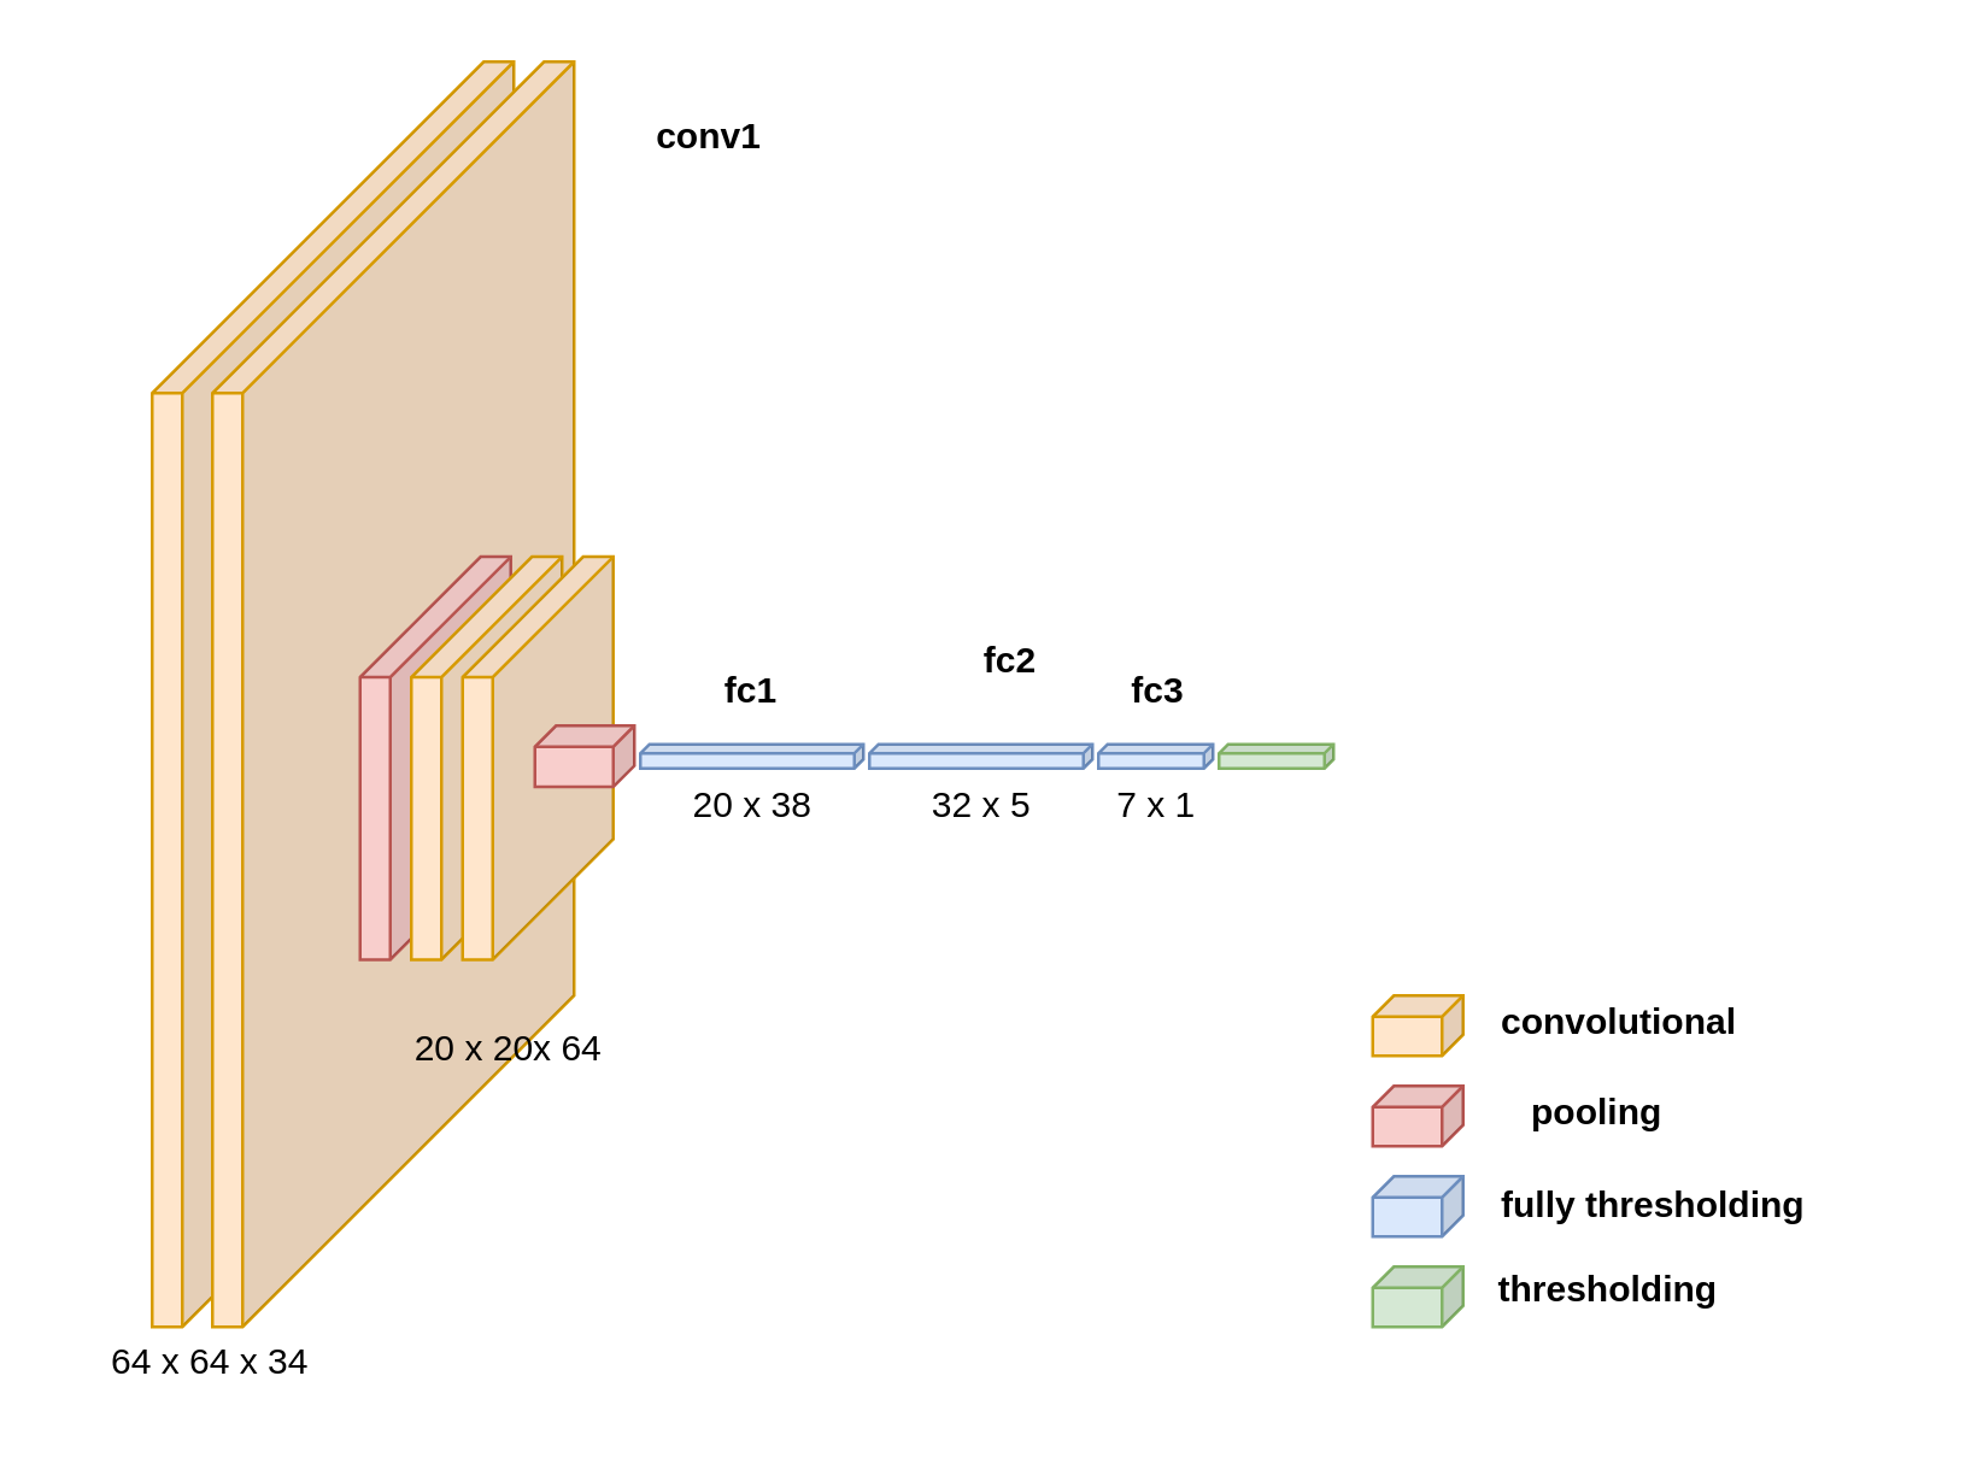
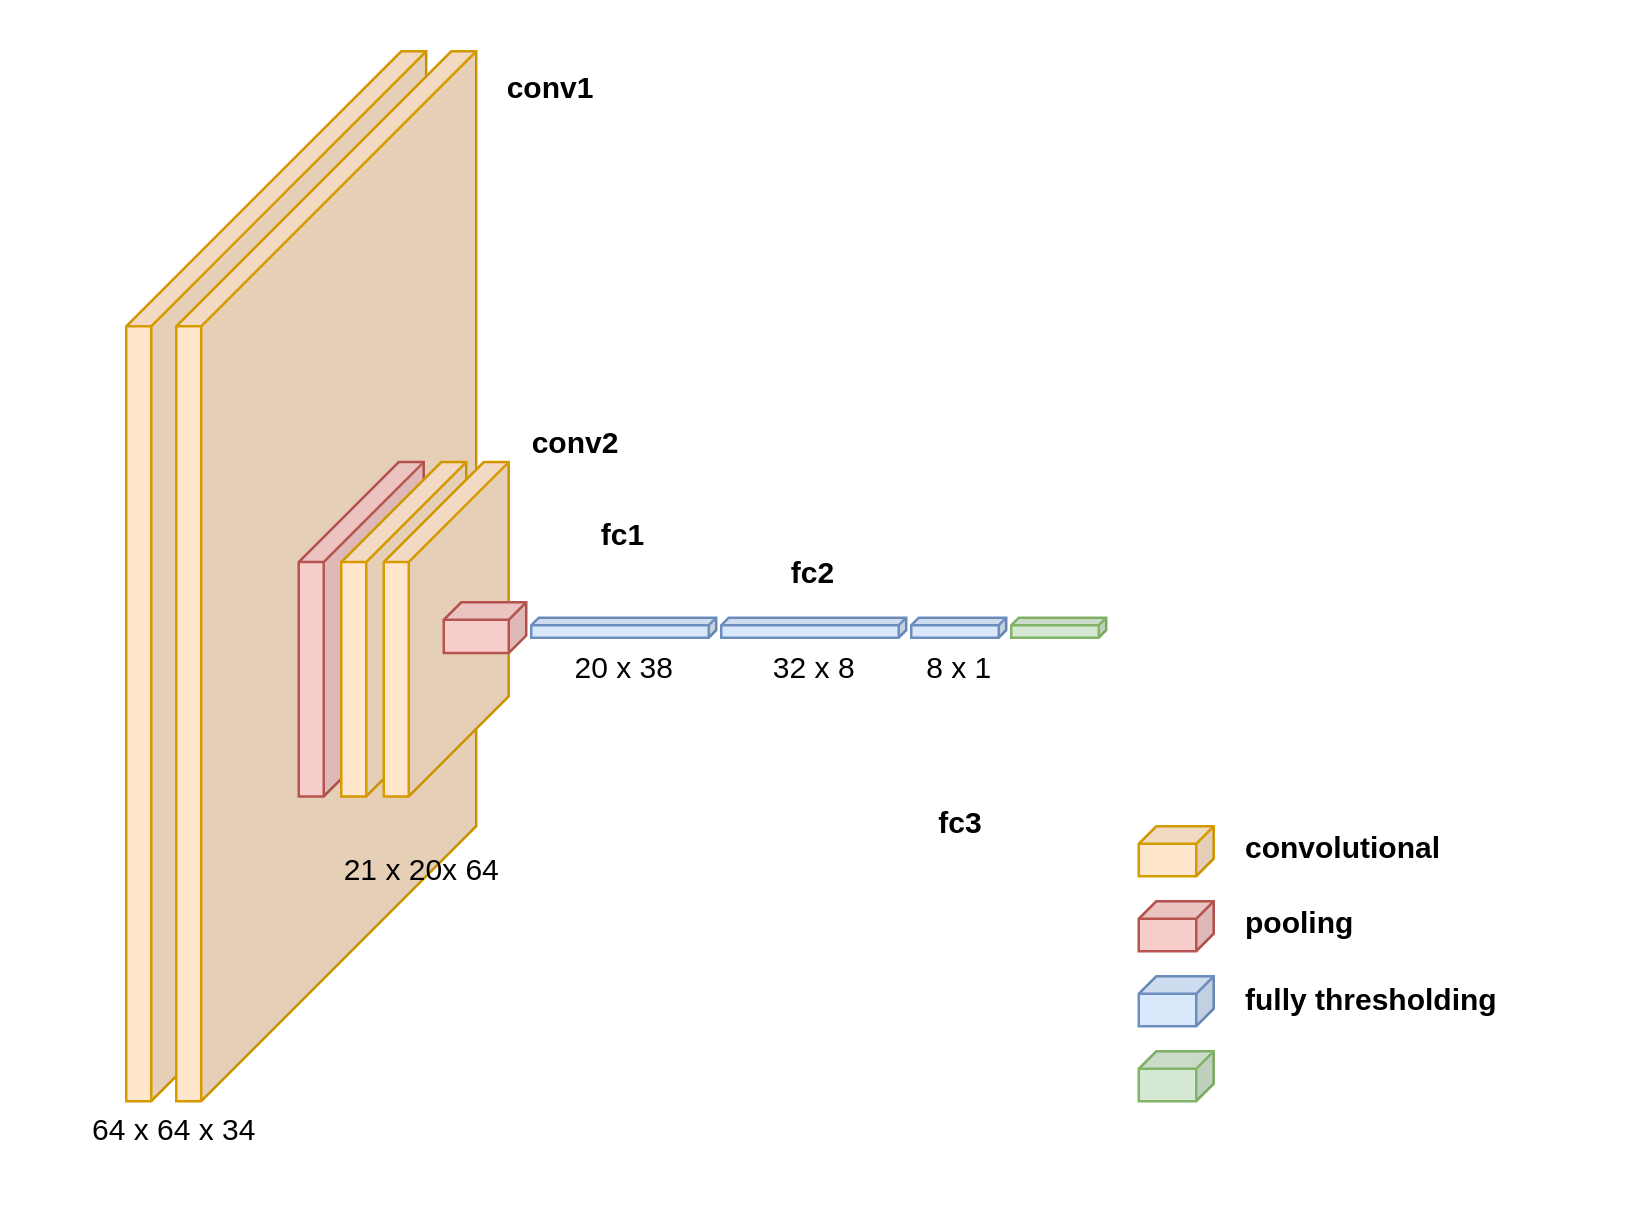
- <mxCell id="16" value="&lt;b&gt;conv1&lt;/b&gt;" style="text;html=1;strokeColor=none;fillColor=none;align=center;verticalAlign=middle;whiteSpace=wrap;rounded=0;" vertex="1" parent="1"><mxGeometry x="214.5" y="30" width="40" height="30" as="geometry" /></mxCell>
+ <mxCell id="16" value="&lt;b&gt;conv1&lt;/b&gt;" style="text;html=1;strokeColor=none;fillColor=none;align=center;verticalAlign=middle;whiteSpace=wrap;rounded=0;" vertex="1" parent="1"><mxGeometry x="199.5" y="20" width="40" height="30" as="geometry" /></mxCell>
+ <mxCell id="17" value="&lt;b&gt;conv2&lt;/b&gt;" style="text;html=1;strokeColor=none;fillColor=none;align=center;verticalAlign=middle;whiteSpace=wrap;rounded=0;" vertex="1" parent="1"><mxGeometry x="210" y="162" width="40" height="30" as="geometry" /></mxCell>
- <mxCell id="19" value="&lt;b&gt;fc2&lt;/b&gt;" style="text;html=1;strokeColor=none;fillColor=none;align=center;verticalAlign=middle;whiteSpace=wrap;rounded=0;" vertex="1" parent="1"><mxGeometry x="315" y="204" width="40" height="30" as="geometry" /></mxCell>
+ <mxCell id="19" value="&lt;b&gt;fc2&lt;/b&gt;" style="text;html=1;strokeColor=none;fillColor=none;align=center;verticalAlign=middle;whiteSpace=wrap;rounded=0;" vertex="1" parent="1"><mxGeometry x="305" y="214" width="40" height="30" as="geometry" /></mxCell>
- <mxCell id="18" value="&lt;b&gt;fc1&lt;/b&gt;" style="text;html=1;strokeColor=none;fillColor=none;align=center;verticalAlign=middle;whiteSpace=wrap;rounded=0;" vertex="1" parent="1"><mxGeometry x="229" y="214" width="40" height="30" as="geometry" /></mxCell>
+ <mxCell id="18" value="&lt;b&gt;fc1&lt;/b&gt;" style="text;html=1;strokeColor=none;fillColor=none;align=center;verticalAlign=middle;whiteSpace=wrap;rounded=0;" vertex="1" parent="1"><mxGeometry x="229" y="199" width="40" height="30" as="geometry" /></mxCell>
- <mxCell id="20" value="&lt;b&gt;fc3&lt;/b&gt;" style="text;html=1;strokeColor=none;fillColor=none;align=center;verticalAlign=middle;whiteSpace=wrap;rounded=0;" vertex="1" parent="1"><mxGeometry x="364" y="214" width="40" height="30" as="geometry" /></mxCell>
+ <mxCell id="20" value="&lt;b&gt;fc3&lt;/b&gt;" style="text;html=1;strokeColor=none;fillColor=none;align=center;verticalAlign=middle;whiteSpace=wrap;rounded=0;" vertex="1" parent="1"><mxGeometry x="364" y="314" width="40" height="30" as="geometry" /></mxCell>
- <mxCell id="21" value="32 x 5" style="text;html=1;strokeColor=none;fillColor=none;align=center;verticalAlign=middle;whiteSpace=wrap;rounded=0;" vertex="1" parent="1"><mxGeometry x="275.5" y="254.56" width="99" height="24" as="geometry" /></mxCell>
+ <mxCell id="21" value="32 x 8" style="text;html=1;strokeColor=none;fillColor=none;align=center;verticalAlign=middle;whiteSpace=wrap;rounded=0;" vertex="1" parent="1"><mxGeometry x="275.5" y="254.56" width="99" height="24" as="geometry" /></mxCell>
- <mxCell id="22" value="7 x 1" style="text;html=1;strokeColor=none;fillColor=none;align=center;verticalAlign=middle;whiteSpace=wrap;rounded=0;" vertex="1" parent="1"><mxGeometry x="333.5" y="254.56" width="99" height="24" as="geometry" /></mxCell>
+ <mxCell id="22" value="8 x 1" style="text;html=1;strokeColor=none;fillColor=none;align=center;verticalAlign=middle;whiteSpace=wrap;rounded=0;" vertex="1" parent="1"><mxGeometry x="333.5" y="254.56" width="99" height="24" as="geometry" /></mxCell>
- <mxCell id="29" value="20 x 20x 64" style="text;html=1;strokeColor=none;fillColor=none;align=center;verticalAlign=middle;whiteSpace=wrap;rounded=0;" vertex="1" parent="1"><mxGeometry x="119" y="336" width="99" height="24" as="geometry" /></mxCell>
+ <mxCell id="29" value="21 x 20x 64" style="text;html=1;strokeColor=none;fillColor=none;align=center;verticalAlign=middle;whiteSpace=wrap;rounded=0;" vertex="1" parent="1"><mxGeometry x="119" y="336" width="99" height="24" as="geometry" /></mxCell>
- <mxCell id="24" value="pooling" style="text;html=1;strokeColor=none;fillColor=none;align=left;verticalAlign=middle;whiteSpace=wrap;rounded=0;fontStyle=1" vertex="1" parent="1"><mxGeometry x="506" y="357.06" width="138" height="23.88" as="geometry" /></mxCell>
+ <mxCell id="24" value="pooling" style="text;html=1;strokeColor=none;fillColor=none;align=left;verticalAlign=middle;whiteSpace=wrap;rounded=0;fontStyle=1" vertex="1" parent="1"><mxGeometry x="496" y="357.06" width="138" height="23.88" as="geometry" /></mxCell>
- <mxCell id="26" value="&lt;div&gt;thresholding&lt;/div&gt;" style="text;html=1;strokeColor=none;fillColor=none;align=left;verticalAlign=middle;whiteSpace=wrap;rounded=0;fontStyle=1" vertex="1" parent="1"><mxGeometry x="495" y="416.12" width="138" height="23.88" as="geometry" /></mxCell>
